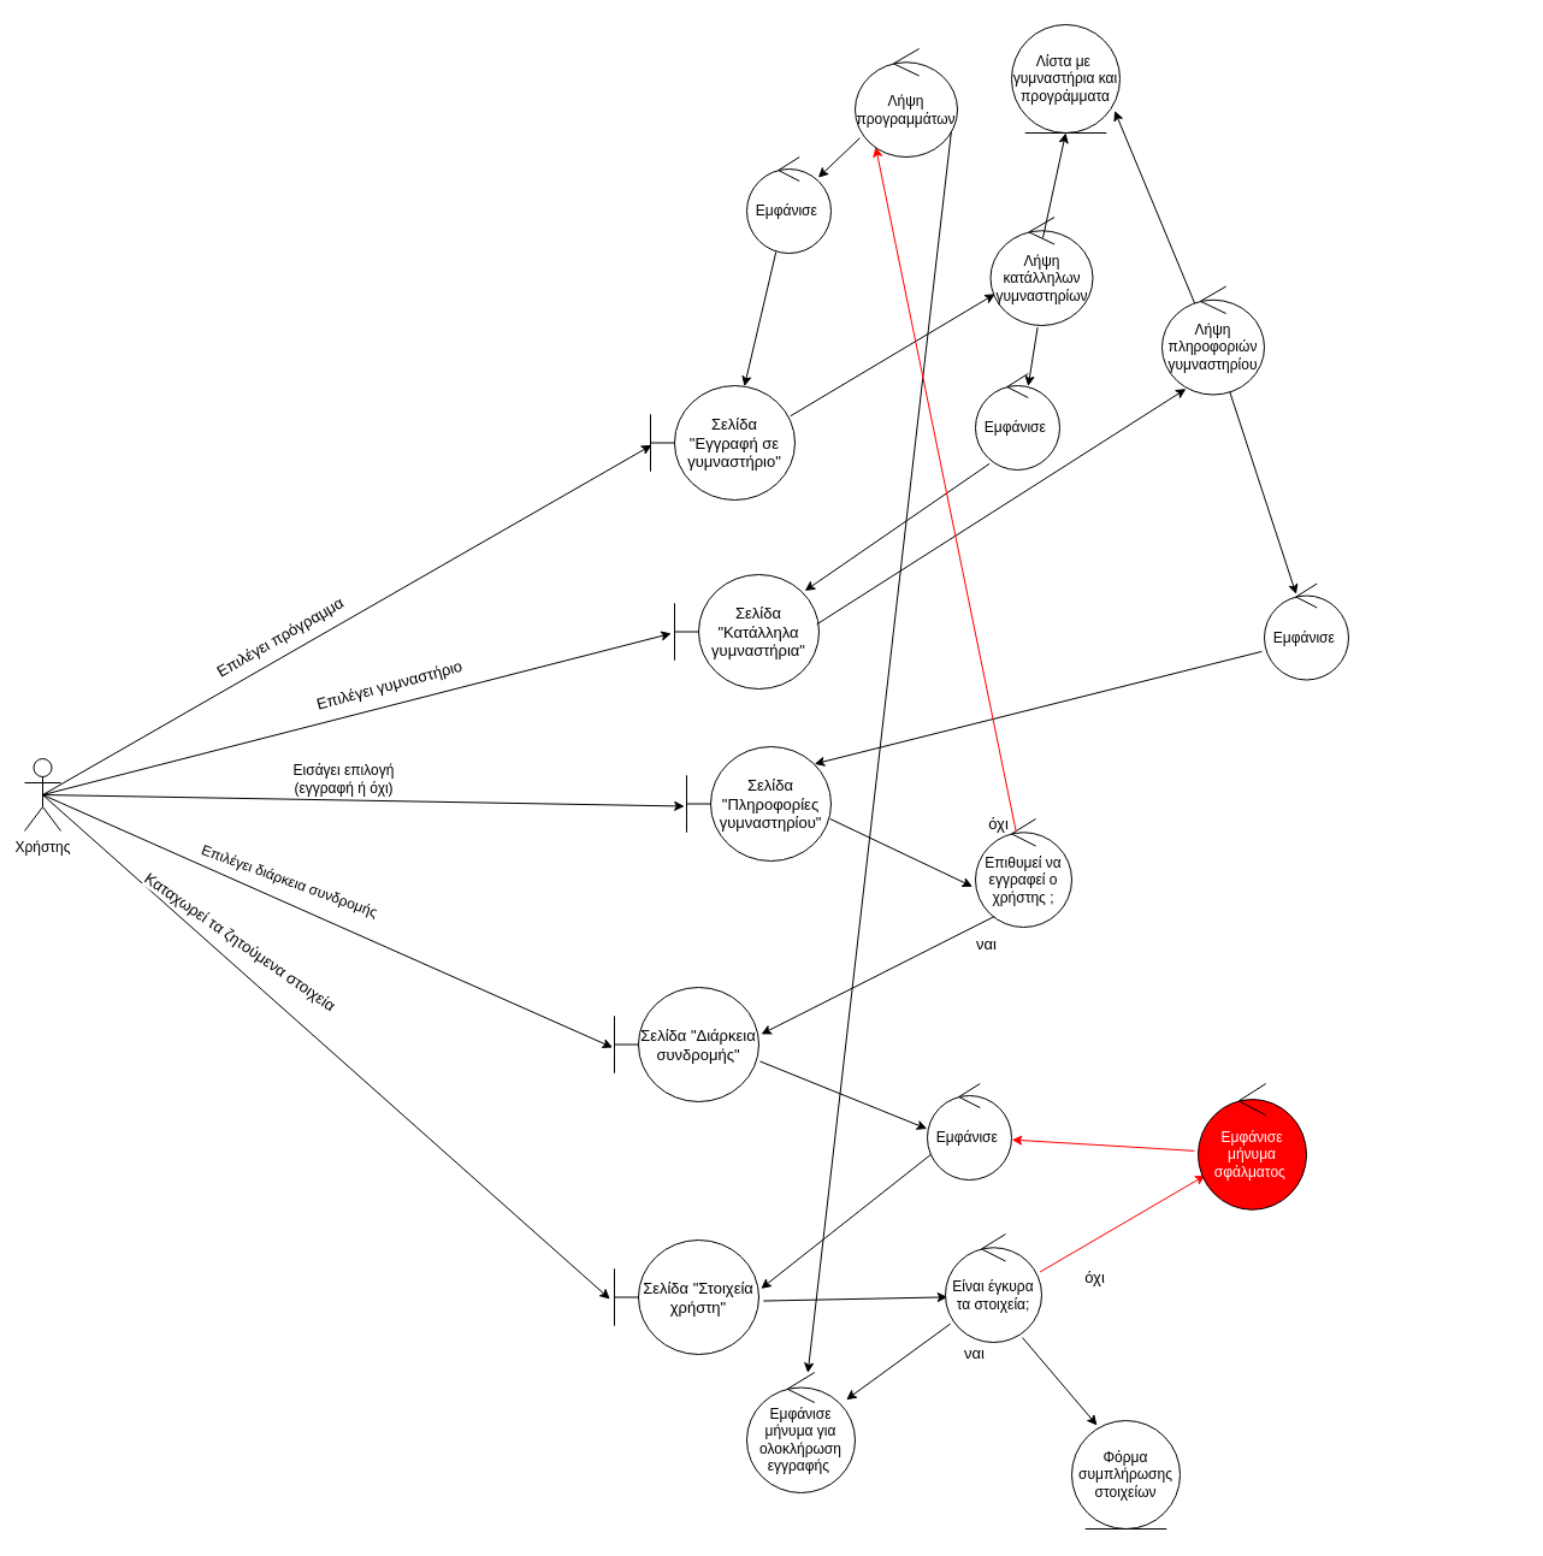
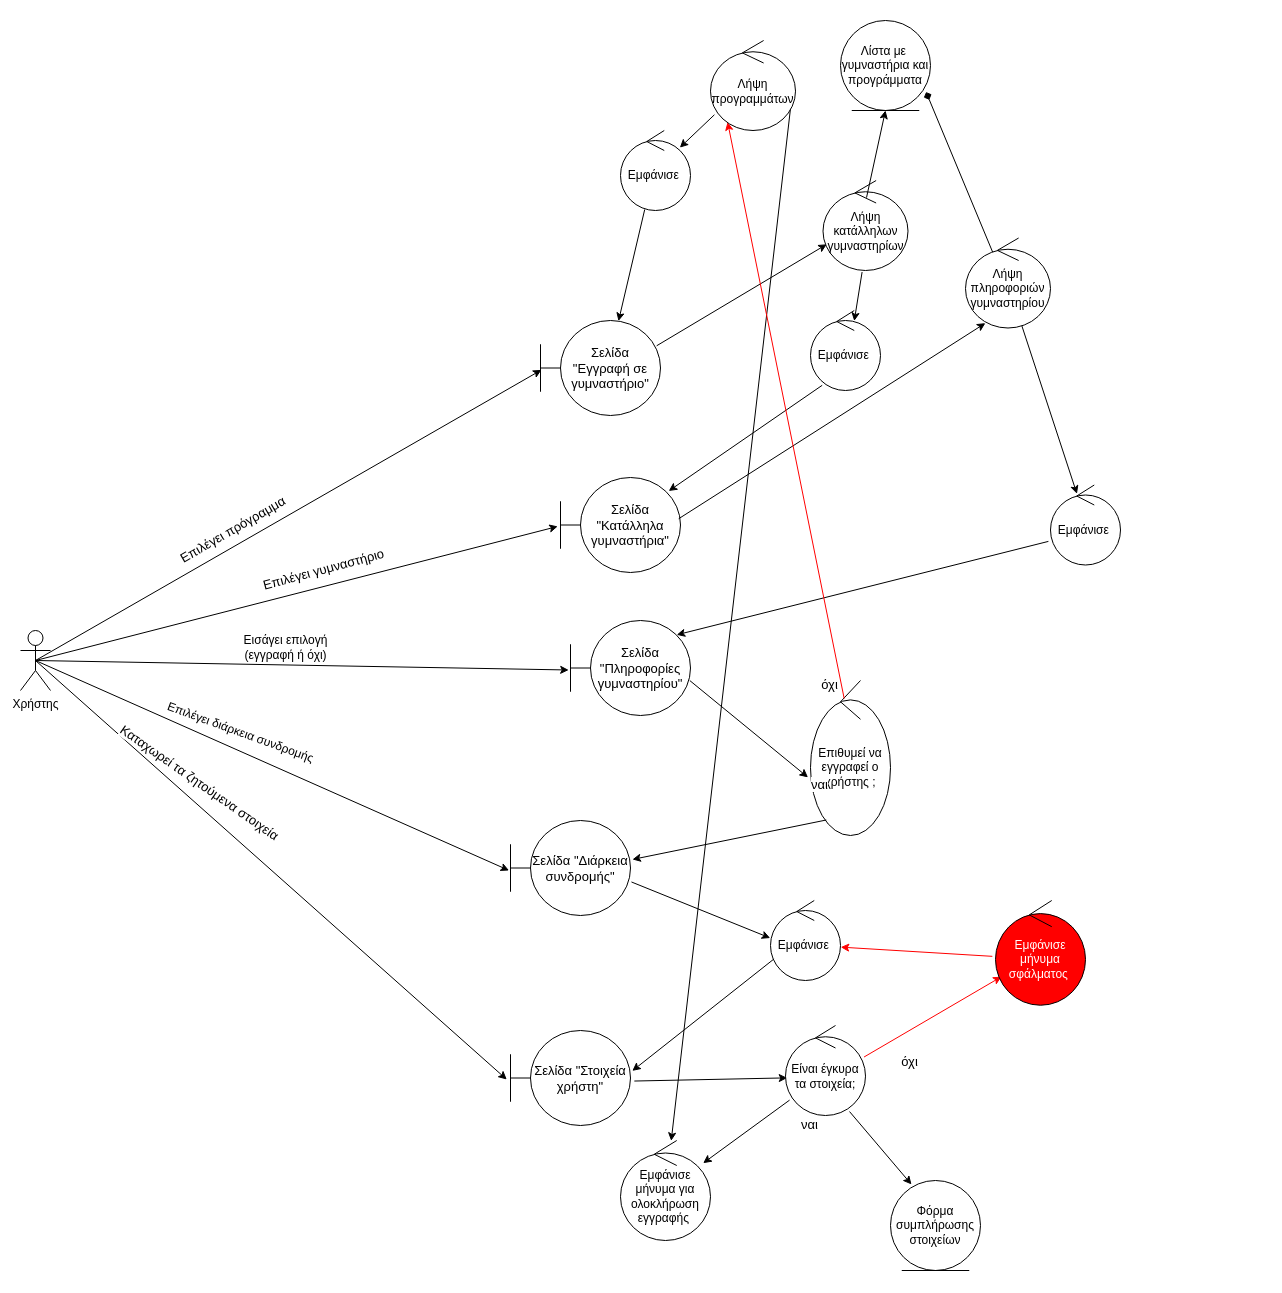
- <mxCell id="55" style="rounded=0;orthogonalLoop=1;jettySize=auto;html=1;strokeColor=#000000;fontColor=#000000;entryX=0.951;entryY=0.795;entryDx=0;entryDy=0;exitX=0.32;exitY=0.158;exitDx=0;exitDy=0;exitPerimeter=0;entryPerimeter=0;" parent="1" source="54" target="7" edge="1"><mxGeometry relative="1" as="geometry"><mxPoint x="1086" y="503" as="targetPoint" /><mxPoint x="1031" y="335" as="sourcePoint" /></mxGeometry></mxCell>
+ <mxCell id="55" style="rounded=0;orthogonalLoop=1;jettySize=auto;html=1;strokeColor=#000000;fontColor=#000000;entryX=0.951;entryY=0.795;entryDx=0;entryDy=0;exitX=0.32;exitY=0.158;exitDx=0;exitDy=0;exitPerimeter=0;entryPerimeter=0;endArrow=diamond;" parent="1" source="54" target="7" edge="1"><mxGeometry relative="1" as="geometry"><mxPoint x="1086" y="503" as="targetPoint" /><mxPoint x="1031" y="335" as="sourcePoint" /></mxGeometry></mxCell>
- <mxCell id="25" value="&lt;font&gt;Επιθυμεί να εγγραφεί ο χρήστης ;&lt;/font&gt;" style="ellipse;shape=umlControl;whiteSpace=wrap;html=1;strokeColor=#000000;fontColor=#000000;" parent="1" vertex="1"><mxGeometry x="810" y="680" width="80" height="90" as="geometry" /></mxCell>
+ <mxCell id="25" value="&lt;font&gt;Επιθυμεί να εγγραφεί ο χρήστης ;&lt;/font&gt;" style="ellipse;shape=umlControl;whiteSpace=wrap;html=1;strokeColor=#000000;fontColor=#000000;" parent="1" vertex="1"><mxGeometry x="810" y="680" width="80" height="155" as="geometry" /></mxCell>
